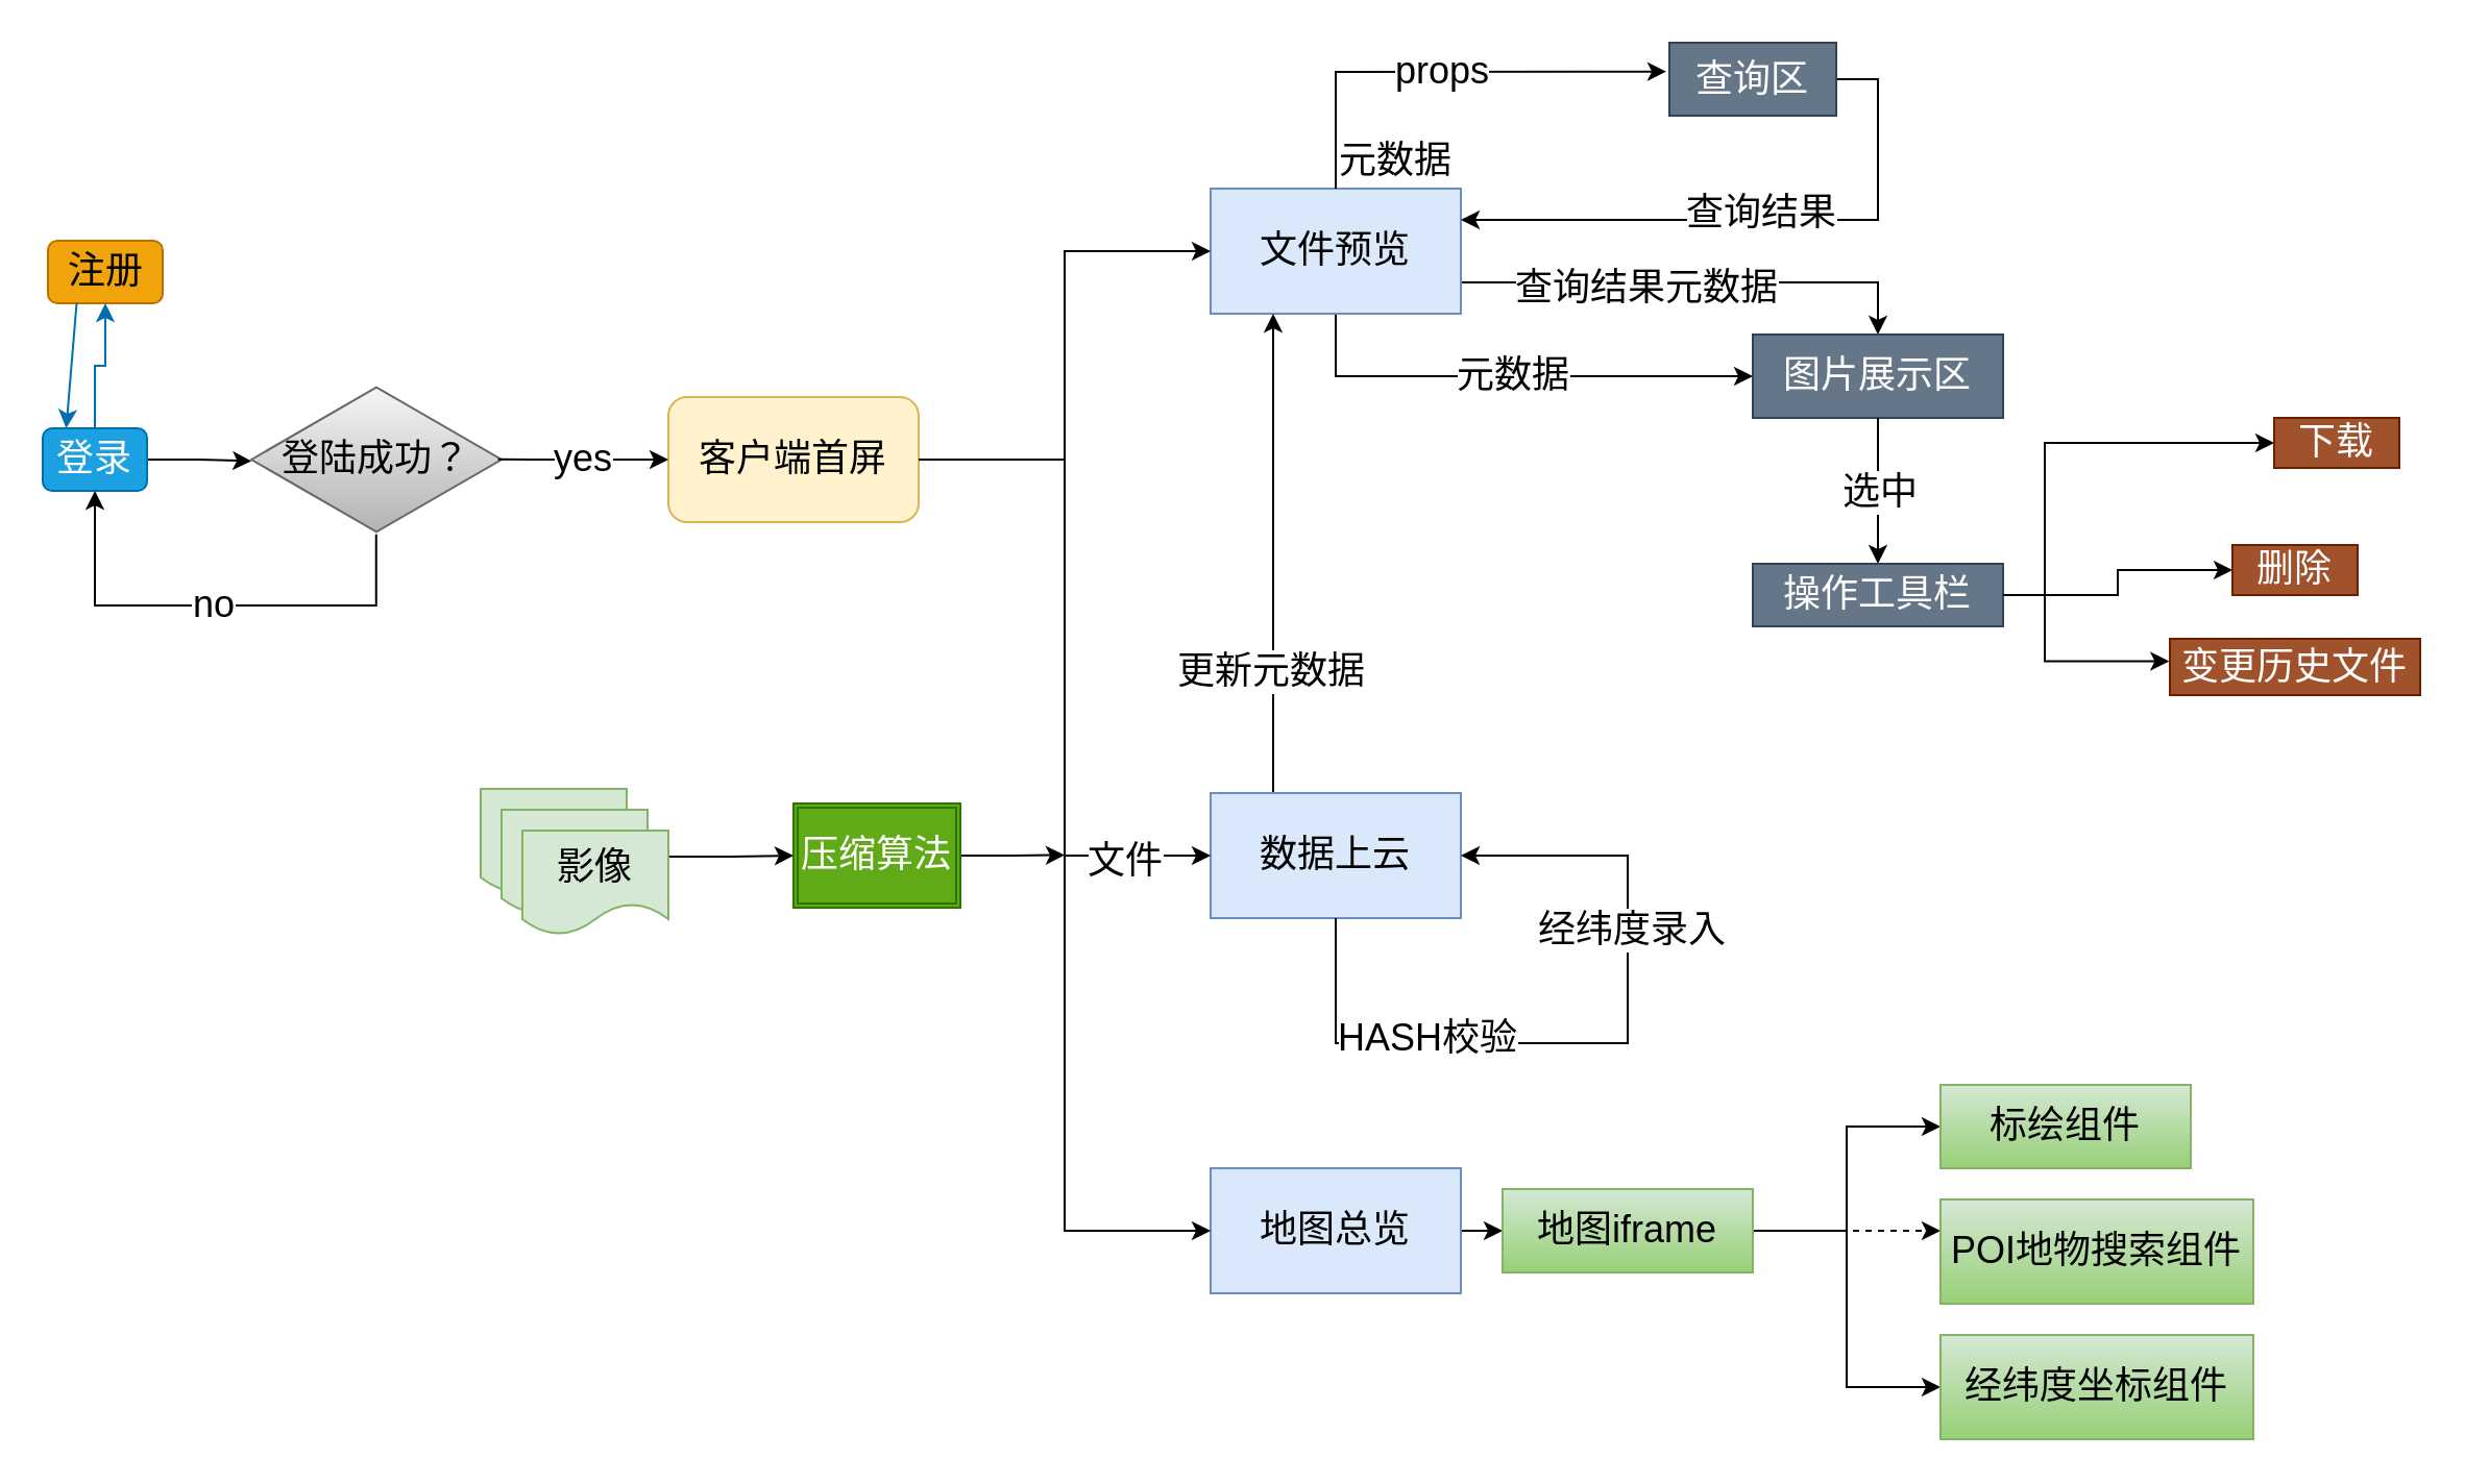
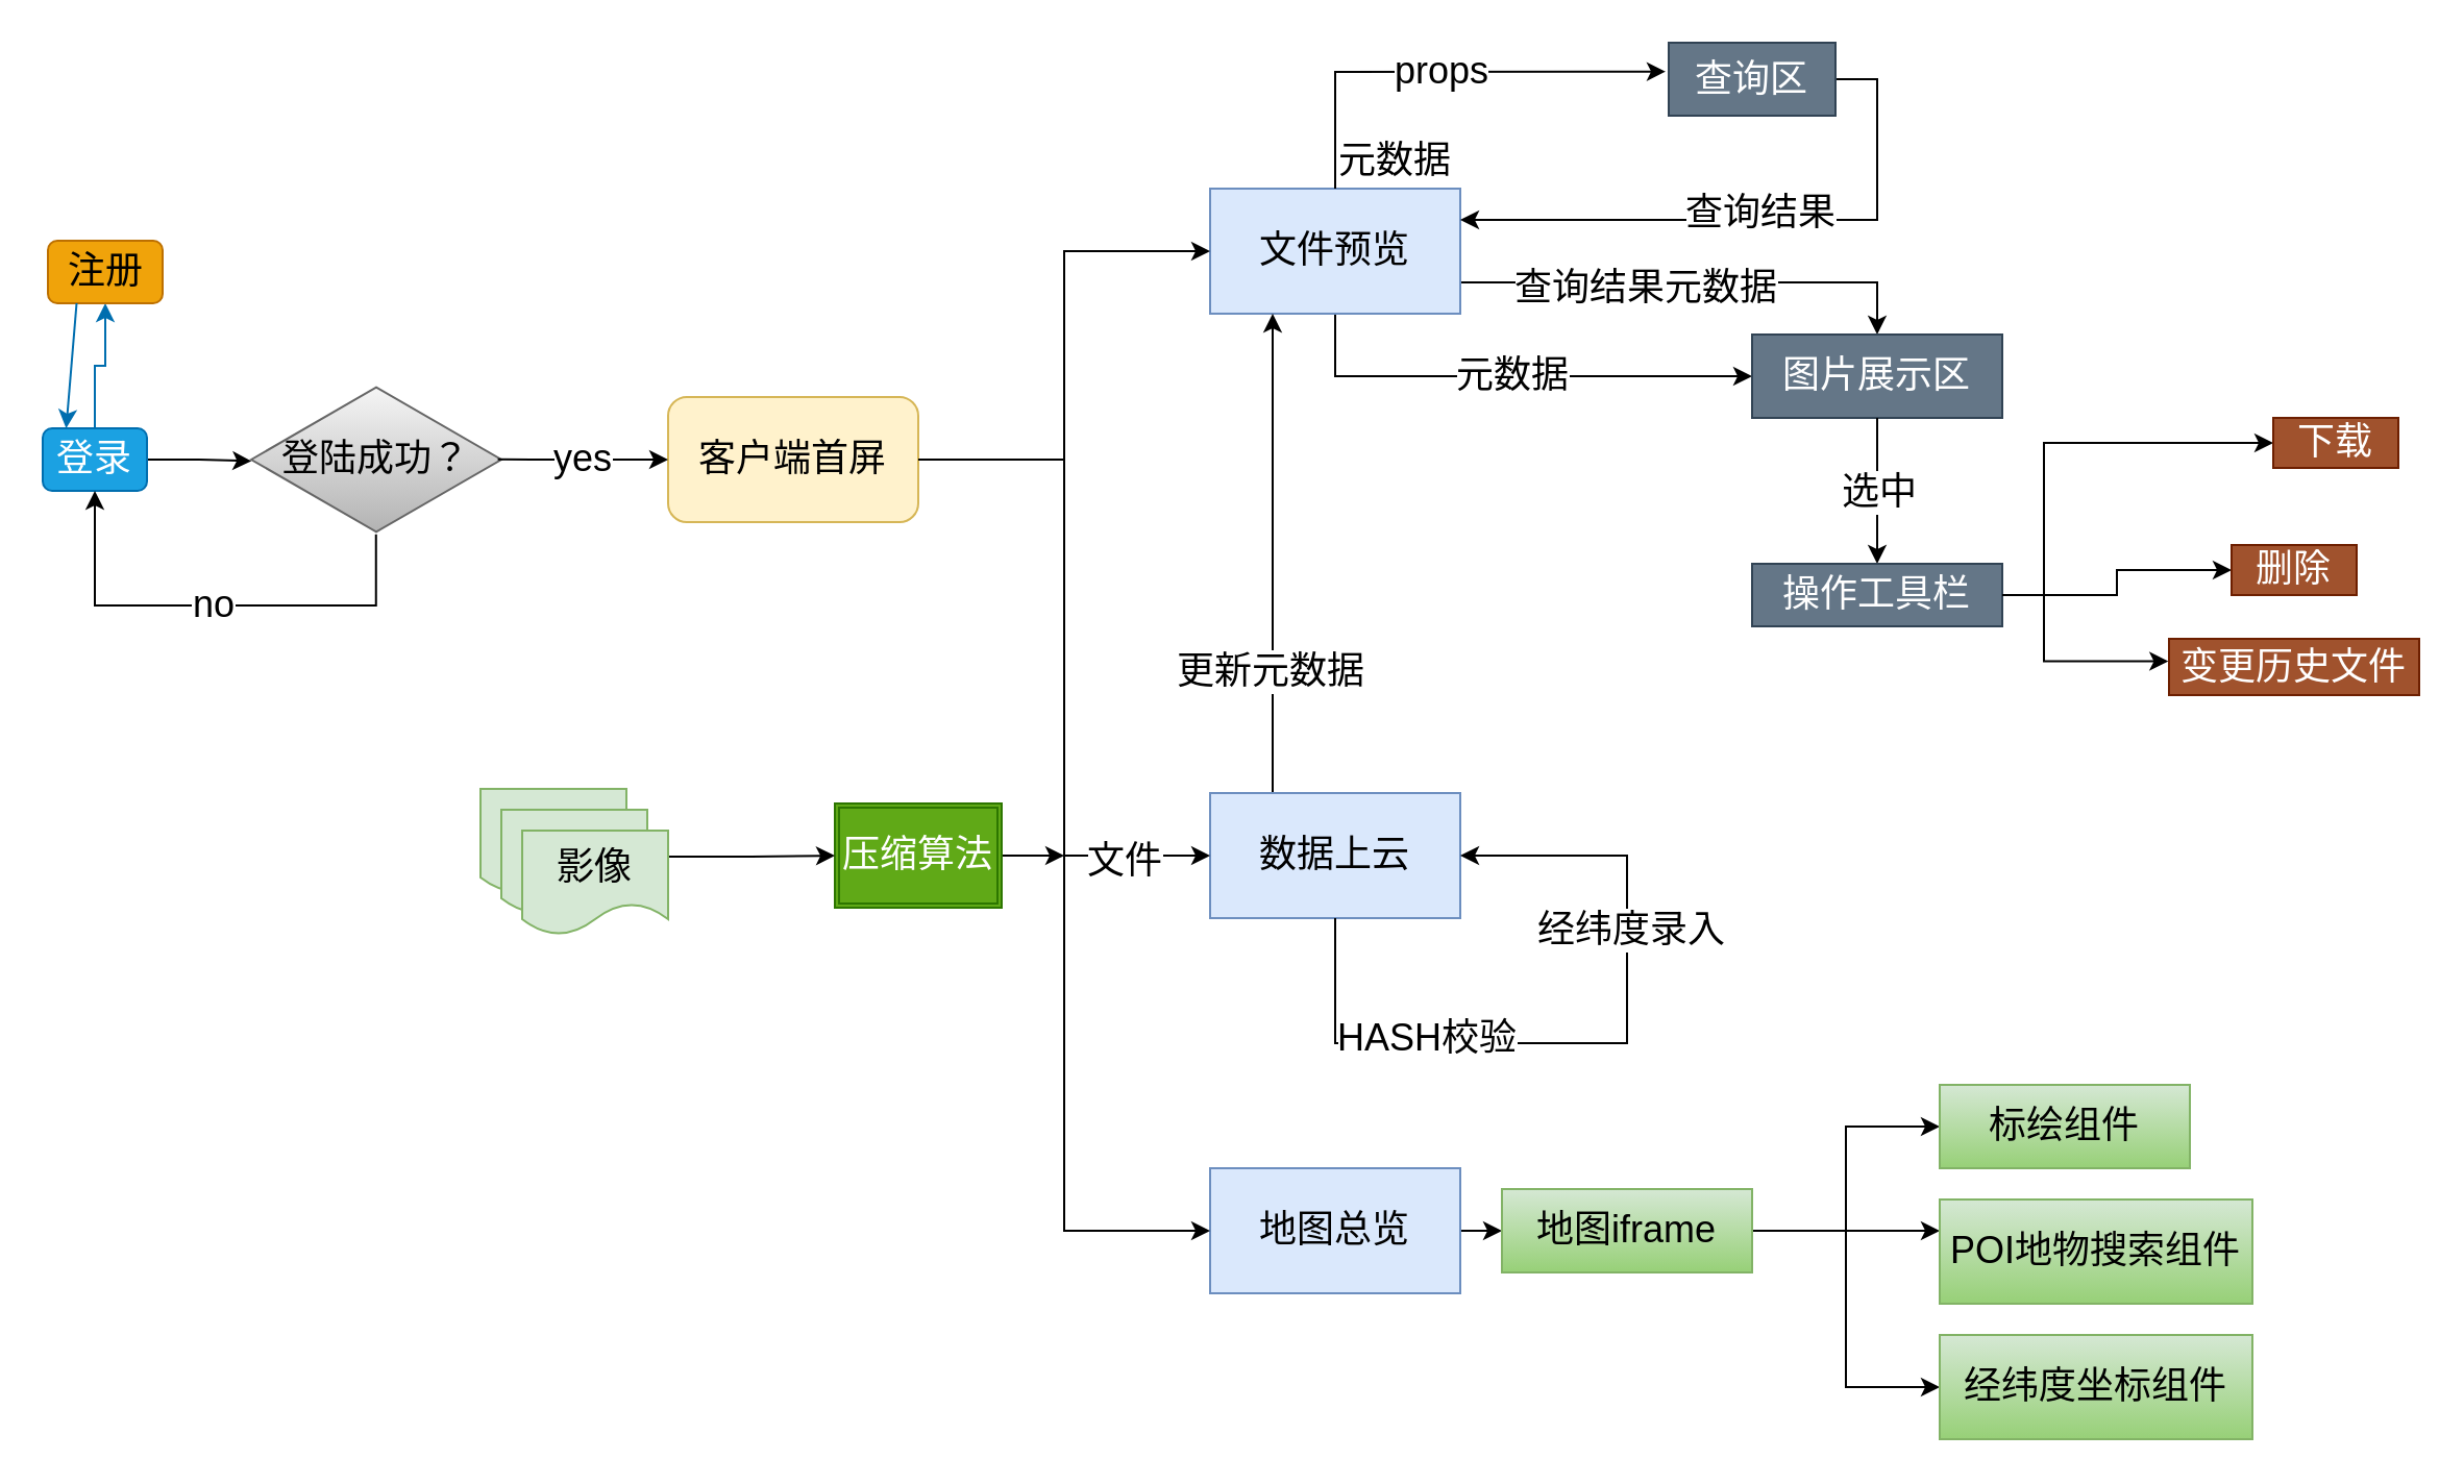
- <mxCell id="41" value="压缩算法" style="shape=ext;double=1;rounded=0;whiteSpace=wrap;html=1;fontSize=18;fillColor=#60a917;fontColor=#ffffff;strokeColor=#2D7600;" vertex="1" parent="1"><mxGeometry x="380" y="385" width="80" height="50" as="geometry" /></mxCell>
+ <mxCell id="41" value="压缩算法" style="shape=ext;double=1;rounded=0;whiteSpace=wrap;html=1;fontSize=18;fillColor=#60a917;fontColor=#ffffff;strokeColor=#2D7600;" vertex="1" parent="1"><mxGeometry x="400" y="385" width="80" height="50" as="geometry" /></mxCell>
- <mxCell id="51" value="" style="edgeStyle=orthogonalEdgeStyle;rounded=0;orthogonalLoop=1;jettySize=auto;html=1;fontSize=18;dashed=1;" edge="1" parent="1" source="52" target="54"><mxGeometry relative="1" as="geometry"><Array as="points"><mxPoint x="910" y="590" /><mxPoint x="910" y="590" /></Array></mxGeometry></mxCell>
+ <mxCell id="51" value="" style="edgeStyle=orthogonalEdgeStyle;rounded=0;orthogonalLoop=1;jettySize=auto;html=1;fontSize=18;" edge="1" parent="1" source="52" target="54"><mxGeometry relative="1" as="geometry"><Array as="points"><mxPoint x="910" y="590" /><mxPoint x="910" y="590" /></Array></mxGeometry></mxCell>
